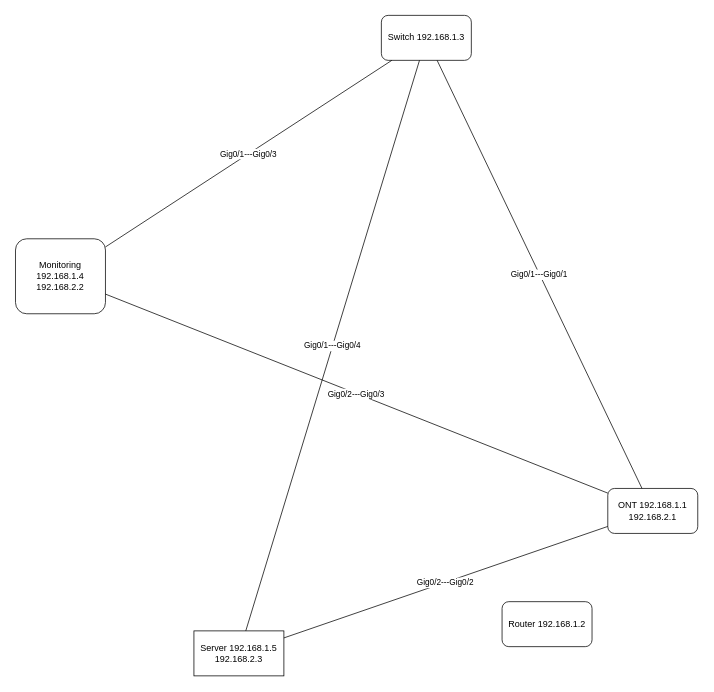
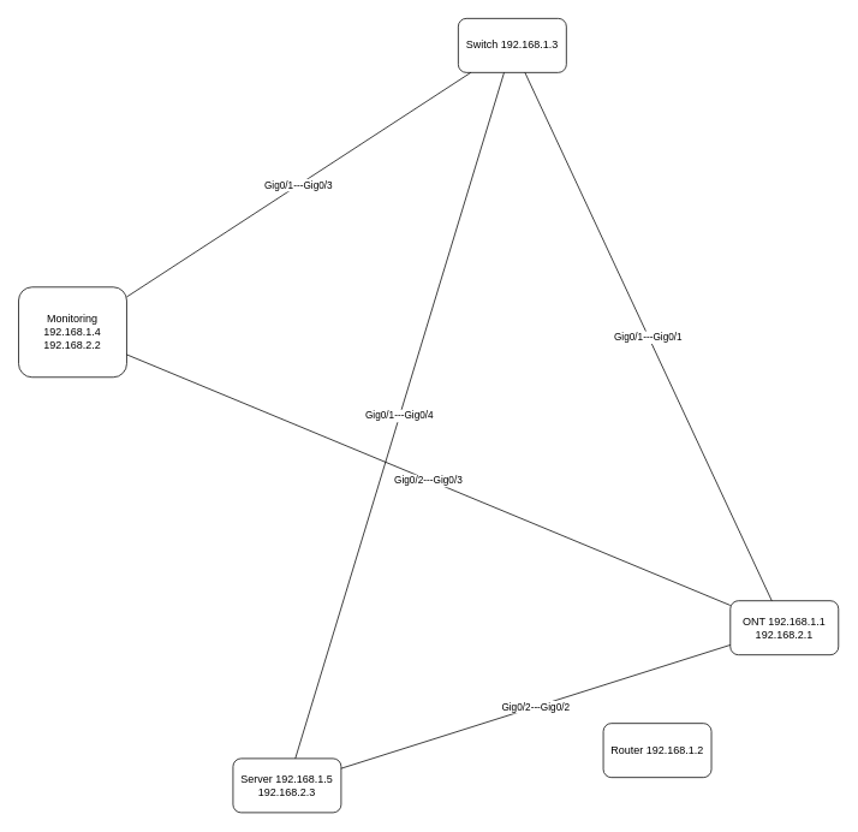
- <mxCell id="2" value="ONT 192.168.1.1 192.168.2.1" style="rounded=1;whiteSpace=wrap;html=1;" vertex="1" parent="1"><mxGeometry x="810" y="651" width="120" height="60" as="geometry" /></mxCell>
+ <mxCell id="2" value="ONT 192.168.1.1 192.168.2.1" style="rounded=1;whiteSpace=wrap;html=1;" vertex="1" parent="1"><mxGeometry x="810" y="666" width="120" height="60" as="geometry" /></mxCell>
- <mxCell id="6" value="Server 192.168.1.5 192.168.2.3" style="whiteSpace=wrap;html=1;rounded=0;" vertex="1" parent="1"><mxGeometry x="258" y="841" width="120" height="60" as="geometry" /></mxCell>
+ <mxCell id="6" value="Server 192.168.1.5 192.168.2.3" style="rounded=1;whiteSpace=wrap;html=1;" vertex="1" parent="1"><mxGeometry x="258" y="841" width="120" height="60" as="geometry" /></mxCell>
